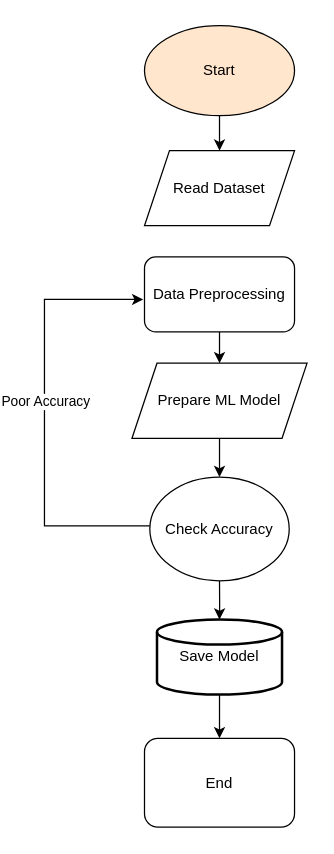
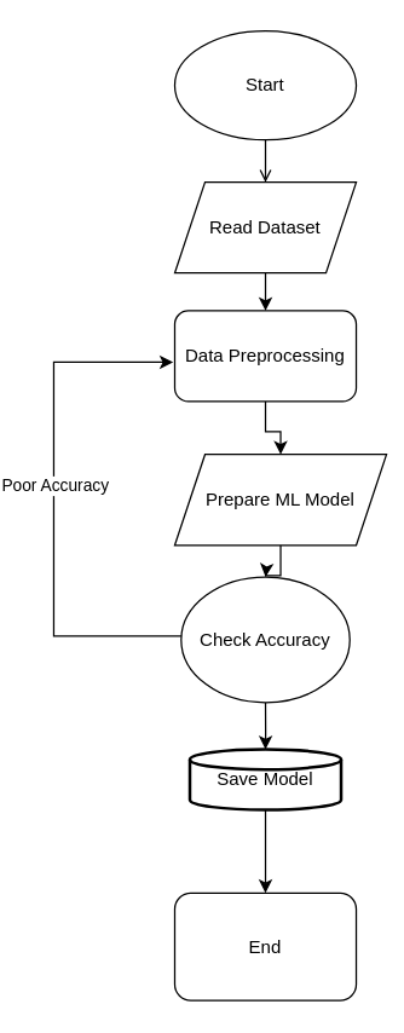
- <mxCell id="3" value="Start" style="ellipse;whiteSpace=wrap;html=1;fillColor=#ffe6cc;" vertex="1" parent="1"><mxGeometry x="100" y="20" width="120" height="72" as="geometry" /></mxCell>
+ <mxCell id="3" value="Start" style="ellipse;whiteSpace=wrap;html=1;" vertex="1" parent="1"><mxGeometry x="100" y="20" width="120" height="72" as="geometry" /></mxCell>
- <mxCell id="2" value="" style="edgeStyle=orthogonalEdgeStyle;rounded=0;orthogonalLoop=1;jettySize=auto;html=1;" edge="1" parent="1" source="3" target="5"><mxGeometry relative="1" as="geometry" /></mxCell>
+ <mxCell id="2" value="" style="edgeStyle=orthogonalEdgeStyle;rounded=0;orthogonalLoop=1;jettySize=auto;html=1;endArrow=open;" edge="1" parent="1" source="3" target="5"><mxGeometry relative="1" as="geometry" /></mxCell>
+ <mxCell id="4" value="" style="edgeStyle=orthogonalEdgeStyle;rounded=0;orthogonalLoop=1;jettySize=auto;html=1;" edge="1" parent="1" source="5" target="7"><mxGeometry relative="1" as="geometry" /></mxCell>
- <mxCell id="9" value="Prepare ML Model" style="shape=parallelogram;perimeter=parallelogramPerimeter;whiteSpace=wrap;html=1;fixedSize=1;" vertex="1" parent="1"><mxGeometry x="90" y="290" width="140" height="60" as="geometry" /></mxCell>
+ <mxCell id="9" value="Prepare ML Model" style="shape=parallelogram;perimeter=parallelogramPerimeter;whiteSpace=wrap;html=1;fixedSize=1;" vertex="1" parent="1"><mxGeometry x="100" y="300" width="140" height="60" as="geometry" /></mxCell>
- <mxCell id="15" value="Save Model" style="strokeWidth=2;html=1;shape=mxgraph.flowchart.database;whiteSpace=wrap;" vertex="1" parent="1"><mxGeometry x="110" y="495" width="100" height="60" as="geometry" /></mxCell>
+ <mxCell id="15" value="Save Model" style="strokeWidth=2;html=1;shape=mxgraph.flowchart.database;whiteSpace=wrap;" vertex="1" parent="1"><mxGeometry x="110" y="495" width="100" height="40" as="geometry" /></mxCell>
